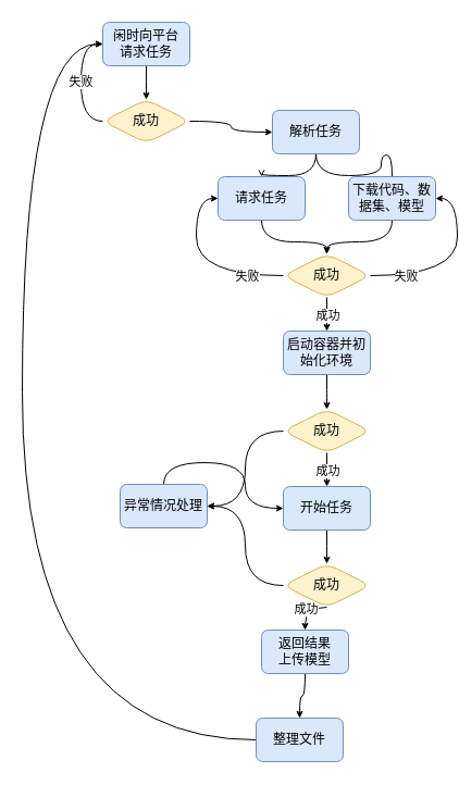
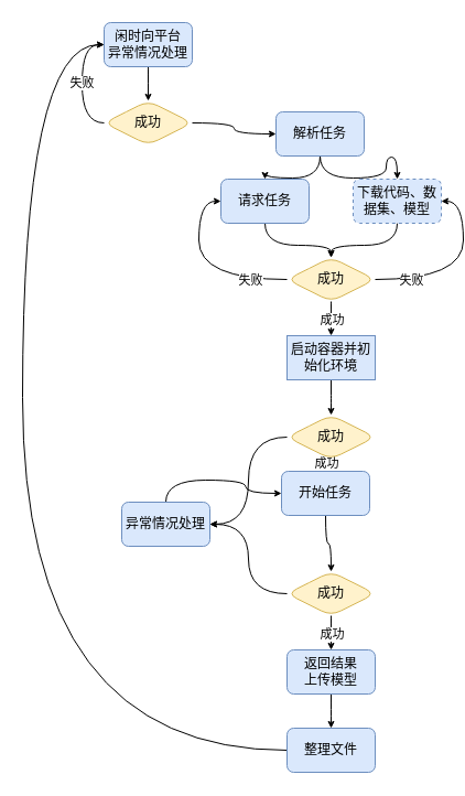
- <mxCell id="3" value="闲时向平台&lt;br&gt;请求任务" style="rounded=1;whiteSpace=wrap;html=1;fillColor=#dae8fc;strokeColor=#6c8ebf;" vertex="1" parent="1"><mxGeometry x="94" y="20" width="80" height="40" as="geometry" /></mxCell>
+ <mxCell id="3" value="闲时向平台&lt;br&gt;异常情况处理" style="rounded=1;whiteSpace=wrap;html=1;fillColor=#dae8fc;strokeColor=#6c8ebf;" vertex="1" parent="1"><mxGeometry x="94" y="20" width="80" height="40" as="geometry" /></mxCell>
- <mxCell id="8" style="edgeStyle=orthogonalEdgeStyle;curved=1;rounded=0;orthogonalLoop=1;jettySize=auto;html=1;exitX=0.5;exitY=1;exitDx=0;exitDy=0;entryX=0.5;entryY=0;entryDx=0;entryDy=0;startSize=4;endSize=4;endArrow=none;" edge="1" parent="1" source="9" target="13"><mxGeometry relative="1" as="geometry" /></mxCell>
+ <mxCell id="8" style="edgeStyle=orthogonalEdgeStyle;curved=1;rounded=0;orthogonalLoop=1;jettySize=auto;html=1;exitX=0.5;exitY=1;exitDx=0;exitDy=0;entryX=0.5;entryY=0;entryDx=0;entryDy=0;startSize=4;endSize=4;" edge="1" parent="1" source="9" target="13"><mxGeometry relative="1" as="geometry" /></mxCell>
- <mxCell id="7" style="edgeStyle=orthogonalEdgeStyle;curved=1;rounded=0;orthogonalLoop=1;jettySize=auto;html=1;exitX=0.5;exitY=1;exitDx=0;exitDy=0;entryX=0.5;entryY=0;entryDx=0;entryDy=0;startSize=4;endSize=4;endArrow=open;" edge="1" parent="1" source="9" target="11"><mxGeometry relative="1" as="geometry" /></mxCell>
+ <mxCell id="7" style="edgeStyle=orthogonalEdgeStyle;curved=1;rounded=0;orthogonalLoop=1;jettySize=auto;html=1;exitX=0.5;exitY=1;exitDx=0;exitDy=0;entryX=0.5;entryY=0;entryDx=0;entryDy=0;startSize=4;endSize=4;" edge="1" parent="1" source="9" target="11"><mxGeometry relative="1" as="geometry" /></mxCell>
- <mxCell id="13" value="下载代码、数据集、模型" style="rounded=1;whiteSpace=wrap;html=1;fillColor=#dae8fc;strokeColor=#6c8ebf;" vertex="1" parent="1"><mxGeometry x="320" y="162" width="80" height="40" as="geometry" /></mxCell>
+ <mxCell id="13" value="下载代码、数据集、模型" style="rounded=1;whiteSpace=wrap;html=1;fillColor=#dae8fc;strokeColor=#6c8ebf;dashed=1;" vertex="1" parent="1"><mxGeometry x="320" y="162" width="80" height="40" as="geometry" /></mxCell>
- <mxCell id="22" value="启动容器并初始化环境" style="rounded=1;whiteSpace=wrap;html=1;fillColor=#dae8fc;strokeColor=#6c8ebf;" vertex="1" parent="1"><mxGeometry x="260" y="304" width="80" height="40" as="geometry" /></mxCell>
+ <mxCell id="22" value="启动容器并初始化环境" style="whiteSpace=wrap;html=1;fillColor=#dae8fc;strokeColor=#6c8ebf;rounded=0;" vertex="1" parent="1"><mxGeometry x="260" y="304" width="80" height="40" as="geometry" /></mxCell>
- <mxCell id="38" value="异常情况处理" style="rounded=1;whiteSpace=wrap;html=1;fillColor=#dae8fc;strokeColor=#6c8ebf;" vertex="1" parent="1"><mxGeometry x="110" y="445" width="80" height="40" as="geometry" /></mxCell>
+ <mxCell id="38" value="异常情况处理" style="rounded=1;whiteSpace=wrap;html=1;fillColor=#dae8fc;strokeColor=#6c8ebf;" vertex="1" parent="1"><mxGeometry x="110" y="455" width="80" height="40" as="geometry" /></mxCell>
- <mxCell id="28" value="开始任务" style="rounded=1;whiteSpace=wrap;html=1;fillColor=#dae8fc;strokeColor=#6c8ebf;" vertex="1" parent="1"><mxGeometry x="260" y="447" width="80" height="40" as="geometry" /></mxCell>
+ <mxCell id="28" value="开始任务" style="rounded=1;whiteSpace=wrap;html=1;fillColor=#dae8fc;strokeColor=#6c8ebf;" vertex="1" parent="1"><mxGeometry x="255" y="427" width="80" height="40" as="geometry" /></mxCell>
- <mxCell id="34" value="返回结果&lt;br&gt;上传模型" style="rounded=1;whiteSpace=wrap;html=1;fillColor=#dae8fc;strokeColor=#6c8ebf;" vertex="1" parent="1"><mxGeometry x="240" y="579" width="80" height="40" as="geometry" /></mxCell>
+ <mxCell id="34" value="返回结果&lt;br&gt;上传模型" style="rounded=1;whiteSpace=wrap;html=1;fillColor=#dae8fc;strokeColor=#6c8ebf;" vertex="1" parent="1"><mxGeometry x="260" y="589" width="80" height="40" as="geometry" /></mxCell>
- <mxCell id="36" value="整理文件" style="rounded=1;whiteSpace=wrap;html=1;fillColor=#dae8fc;strokeColor=#6c8ebf;" vertex="1" parent="1"><mxGeometry x="235" y="660" width="80" height="40" as="geometry" /></mxCell>
+ <mxCell id="36" value="整理文件" style="rounded=1;whiteSpace=wrap;html=1;fillColor=#dae8fc;strokeColor=#6c8ebf;" vertex="1" parent="1"><mxGeometry x="260" y="660" width="80" height="40" as="geometry" /></mxCell>
